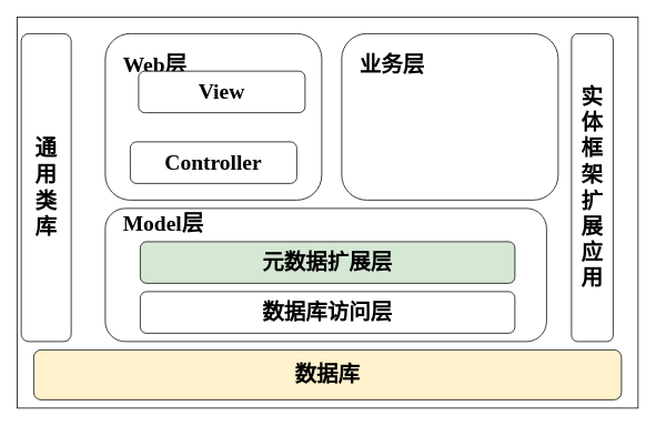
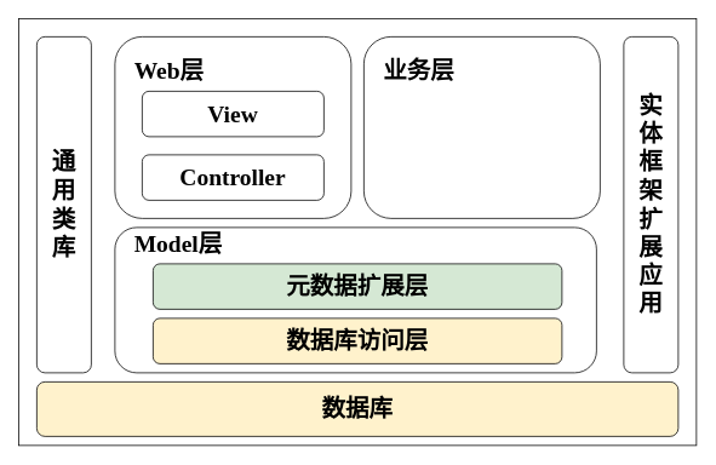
- <mxCell id="5" value="&lt;font style=&quot;font-size: 26px;&quot; face=&quot;Times New Roman&quot;&gt;&lt;b&gt;View&lt;/b&gt;&lt;/font&gt;" style="rounded=1;whiteSpace=wrap;html=1;" parent="1" vertex="1"><mxGeometry x="166" y="85" width="200" height="50" as="geometry" /></mxCell>
+ <mxCell id="5" value="&lt;font style=&quot;font-size: 26px;&quot; face=&quot;Times New Roman&quot;&gt;&lt;b&gt;View&lt;/b&gt;&lt;/font&gt;" style="rounded=1;whiteSpace=wrap;html=1;" parent="1" vertex="1"><mxGeometry x="156" y="100" width="200" height="50" as="geometry" /></mxCell>
- <mxCell id="7" value="&lt;span style=&quot;background-color: transparent; color: light-dark(rgb(0, 0, 0), rgb(255, 255, 255)); font-family: &amp;quot;Times New Roman&amp;quot;; font-size: 26px;&quot;&gt;&lt;b&gt;&amp;nbsp; &amp;nbsp;业务层&lt;/b&gt;&lt;/span&gt;&lt;div&gt;&lt;div&gt;&lt;font style=&quot;font-size: 26px;&quot; face=&quot;Times New Roman&quot;&gt;&lt;b&gt;&lt;br&gt;&lt;/b&gt;&lt;/font&gt;&lt;/div&gt;&lt;div&gt;&lt;font style=&quot;font-size: 26px;&quot; face=&quot;Times New Roman&quot;&gt;&lt;b&gt;&lt;br&gt;&lt;/b&gt;&lt;/font&gt;&lt;/div&gt;&lt;div&gt;&lt;font style=&quot;font-size: 26px;&quot; face=&quot;Times New Roman&quot;&gt;&lt;b&gt;&lt;br&gt;&lt;/b&gt;&lt;/font&gt;&lt;/div&gt;&lt;div&gt;&lt;font style=&quot;font-size: 26px;&quot; face=&quot;Times New Roman&quot;&gt;&lt;br&gt;&lt;/font&gt;&lt;/div&gt;&lt;/div&gt;" style="rounded=1;whiteSpace=wrap;html=1;align=left;" parent="1" vertex="1"><mxGeometry x="410" y="40" width="260" height="200" as="geometry" /></mxCell>
+ <mxCell id="7" value="&lt;span style=&quot;background-color: transparent; color: light-dark(rgb(0, 0, 0), rgb(255, 255, 255)); font-family: &amp;quot;Times New Roman&amp;quot;; font-size: 26px;&quot;&gt;&lt;b&gt;&amp;nbsp; &amp;nbsp;业务层&lt;/b&gt;&lt;/span&gt;&lt;div&gt;&lt;div&gt;&lt;font style=&quot;font-size: 26px;&quot; face=&quot;Times New Roman&quot;&gt;&lt;b&gt;&lt;br&gt;&lt;/b&gt;&lt;/font&gt;&lt;/div&gt;&lt;div&gt;&lt;font style=&quot;font-size: 26px;&quot; face=&quot;Times New Roman&quot;&gt;&lt;b&gt;&lt;br&gt;&lt;/b&gt;&lt;/font&gt;&lt;/div&gt;&lt;div&gt;&lt;font style=&quot;font-size: 26px;&quot; face=&quot;Times New Roman&quot;&gt;&lt;b&gt;&lt;br&gt;&lt;/b&gt;&lt;/font&gt;&lt;/div&gt;&lt;div&gt;&lt;font style=&quot;font-size: 26px;&quot; face=&quot;Times New Roman&quot;&gt;&lt;br&gt;&lt;/font&gt;&lt;/div&gt;&lt;/div&gt;" style="rounded=1;whiteSpace=wrap;html=1;align=left;" parent="1" vertex="1"><mxGeometry x="400" y="40" width="260" height="200" as="geometry" /></mxCell>
- <mxCell id="3" value="&lt;font style=&quot;font-size: 26px;&quot; face=&quot;Times New Roman&quot;&gt;&lt;b style=&quot;&quot;&gt;通&lt;/b&gt;&lt;/font&gt;&lt;div&gt;&lt;font style=&quot;font-size: 26px;&quot; face=&quot;Times New Roman&quot;&gt;&lt;b&gt;用&lt;/b&gt;&lt;/font&gt;&lt;/div&gt;&lt;div&gt;&lt;font style=&quot;font-size: 26px;&quot; face=&quot;Times New Roman&quot;&gt;&lt;b&gt;类&lt;/b&gt;&lt;/font&gt;&lt;/div&gt;&lt;div&gt;&lt;font style=&quot;font-size: 26px;&quot; face=&quot;Times New Roman&quot;&gt;&lt;b style=&quot;&quot;&gt;库&lt;/b&gt;&lt;/font&gt;&lt;/div&gt;" style="rounded=1;whiteSpace=wrap;html=1;align=center;" parent="1" vertex="1"><mxGeometry x="25" y="40" width="60" height="370" as="geometry" /></mxCell>
+ <mxCell id="3" value="&lt;font style=&quot;font-size: 26px;&quot; face=&quot;Times New Roman&quot;&gt;&lt;b style=&quot;&quot;&gt;通&lt;/b&gt;&lt;/font&gt;&lt;div&gt;&lt;font style=&quot;font-size: 26px;&quot; face=&quot;Times New Roman&quot;&gt;&lt;b&gt;用&lt;/b&gt;&lt;/font&gt;&lt;/div&gt;&lt;div&gt;&lt;font style=&quot;font-size: 26px;&quot; face=&quot;Times New Roman&quot;&gt;&lt;b&gt;类&lt;/b&gt;&lt;/font&gt;&lt;/div&gt;&lt;div&gt;&lt;font style=&quot;font-size: 26px;&quot; face=&quot;Times New Roman&quot;&gt;&lt;b style=&quot;&quot;&gt;库&lt;/b&gt;&lt;/font&gt;&lt;/div&gt;" style="rounded=1;whiteSpace=wrap;html=1;align=center;" parent="1" vertex="1"><mxGeometry x="40" y="40" width="60" height="370" as="geometry" /></mxCell>
- <mxCell id="8" value="&lt;font face=&quot;Times New Roman&quot;&gt;&lt;span style=&quot;font-size: 26px;&quot;&gt;&lt;b&gt;实&lt;/b&gt;&lt;/span&gt;&lt;/font&gt;&lt;div&gt;&lt;font face=&quot;Times New Roman&quot;&gt;&lt;span style=&quot;font-size: 26px;&quot;&gt;&lt;b&gt;体&lt;/b&gt;&lt;/span&gt;&lt;/font&gt;&lt;/div&gt;&lt;div&gt;&lt;font face=&quot;Times New Roman&quot;&gt;&lt;span style=&quot;font-size: 26px;&quot;&gt;&lt;b&gt;框&lt;/b&gt;&lt;/span&gt;&lt;/font&gt;&lt;/div&gt;&lt;div&gt;&lt;font face=&quot;Times New Roman&quot;&gt;&lt;span style=&quot;font-size: 26px;&quot;&gt;&lt;b&gt;架&lt;/b&gt;&lt;/span&gt;&lt;/font&gt;&lt;/div&gt;&lt;div&gt;&lt;font face=&quot;Times New Roman&quot;&gt;&lt;span style=&quot;font-size: 26px;&quot;&gt;&lt;b&gt;扩&lt;/b&gt;&lt;/span&gt;&lt;/font&gt;&lt;/div&gt;&lt;div&gt;&lt;font face=&quot;Times New Roman&quot;&gt;&lt;span style=&quot;font-size: 26px;&quot;&gt;&lt;b&gt;展&lt;/b&gt;&lt;/span&gt;&lt;/font&gt;&lt;/div&gt;&lt;div&gt;&lt;font face=&quot;Times New Roman&quot;&gt;&lt;span style=&quot;font-size: 26px;&quot;&gt;&lt;b&gt;应&lt;/b&gt;&lt;/span&gt;&lt;/font&gt;&lt;/div&gt;&lt;div&gt;&lt;font face=&quot;Times New Roman&quot;&gt;&lt;span style=&quot;font-size: 26px;&quot;&gt;&lt;b&gt;用&lt;/b&gt;&lt;/span&gt;&lt;/font&gt;&lt;/div&gt;" style="rounded=1;whiteSpace=wrap;html=1;align=center;" parent="1" vertex="1"><mxGeometry x="686" y="40" width="50" height="370" as="geometry" /></mxCell>
+ <mxCell id="8" value="&lt;font face=&quot;Times New Roman&quot;&gt;&lt;span style=&quot;font-size: 26px;&quot;&gt;&lt;b&gt;实&lt;/b&gt;&lt;/span&gt;&lt;/font&gt;&lt;div&gt;&lt;font face=&quot;Times New Roman&quot;&gt;&lt;span style=&quot;font-size: 26px;&quot;&gt;&lt;b&gt;体&lt;/b&gt;&lt;/span&gt;&lt;/font&gt;&lt;/div&gt;&lt;div&gt;&lt;font face=&quot;Times New Roman&quot;&gt;&lt;span style=&quot;font-size: 26px;&quot;&gt;&lt;b&gt;框&lt;/b&gt;&lt;/span&gt;&lt;/font&gt;&lt;/div&gt;&lt;div&gt;&lt;font face=&quot;Times New Roman&quot;&gt;&lt;span style=&quot;font-size: 26px;&quot;&gt;&lt;b&gt;架&lt;/b&gt;&lt;/span&gt;&lt;/font&gt;&lt;/div&gt;&lt;div&gt;&lt;font face=&quot;Times New Roman&quot;&gt;&lt;span style=&quot;font-size: 26px;&quot;&gt;&lt;b&gt;扩&lt;/b&gt;&lt;/span&gt;&lt;/font&gt;&lt;/div&gt;&lt;div&gt;&lt;font face=&quot;Times New Roman&quot;&gt;&lt;span style=&quot;font-size: 26px;&quot;&gt;&lt;b&gt;展&lt;/b&gt;&lt;/span&gt;&lt;/font&gt;&lt;/div&gt;&lt;div&gt;&lt;font face=&quot;Times New Roman&quot;&gt;&lt;span style=&quot;font-size: 26px;&quot;&gt;&lt;b&gt;应&lt;/b&gt;&lt;/span&gt;&lt;/font&gt;&lt;/div&gt;&lt;div&gt;&lt;font face=&quot;Times New Roman&quot;&gt;&lt;span style=&quot;font-size: 26px;&quot;&gt;&lt;b&gt;用&lt;/b&gt;&lt;/span&gt;&lt;/font&gt;&lt;/div&gt;" style="rounded=1;whiteSpace=wrap;html=1;align=center;" parent="1" vertex="1"><mxGeometry x="686" y="40" width="60" height="370" as="geometry" /></mxCell>
- <mxCell id="11" value="&lt;font style=&quot;font-size: 26px;&quot; face=&quot;Times New Roman&quot;&gt;&lt;b&gt;数据库访问层&lt;/b&gt;&lt;/font&gt;" style="rounded=1;whiteSpace=wrap;html=1;" parent="1" vertex="1"><mxGeometry x="168" y="350" width="450" height="50" as="geometry" /></mxCell>
+ <mxCell id="11" value="&lt;font style=&quot;font-size: 26px;&quot; face=&quot;Times New Roman&quot;&gt;&lt;b&gt;数据库访问层&lt;/b&gt;&lt;/font&gt;" style="rounded=1;whiteSpace=wrap;html=1;fillColor=#fff2cc;" parent="1" vertex="1"><mxGeometry x="168" y="350" width="450" height="50" as="geometry" /></mxCell>
